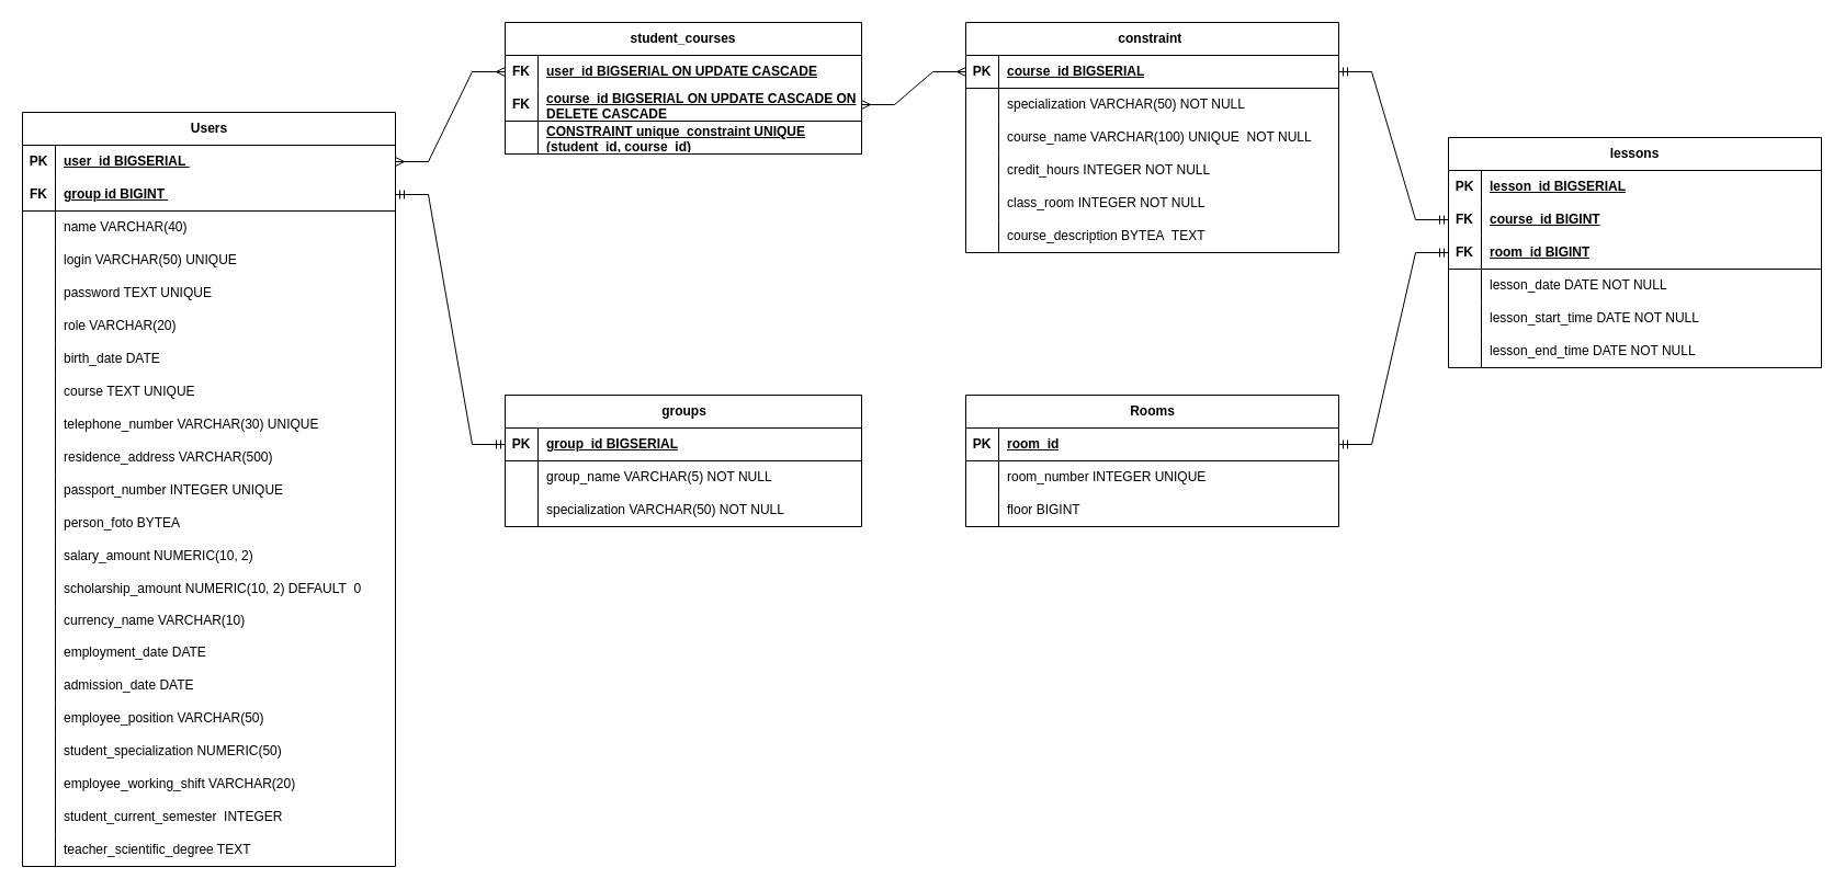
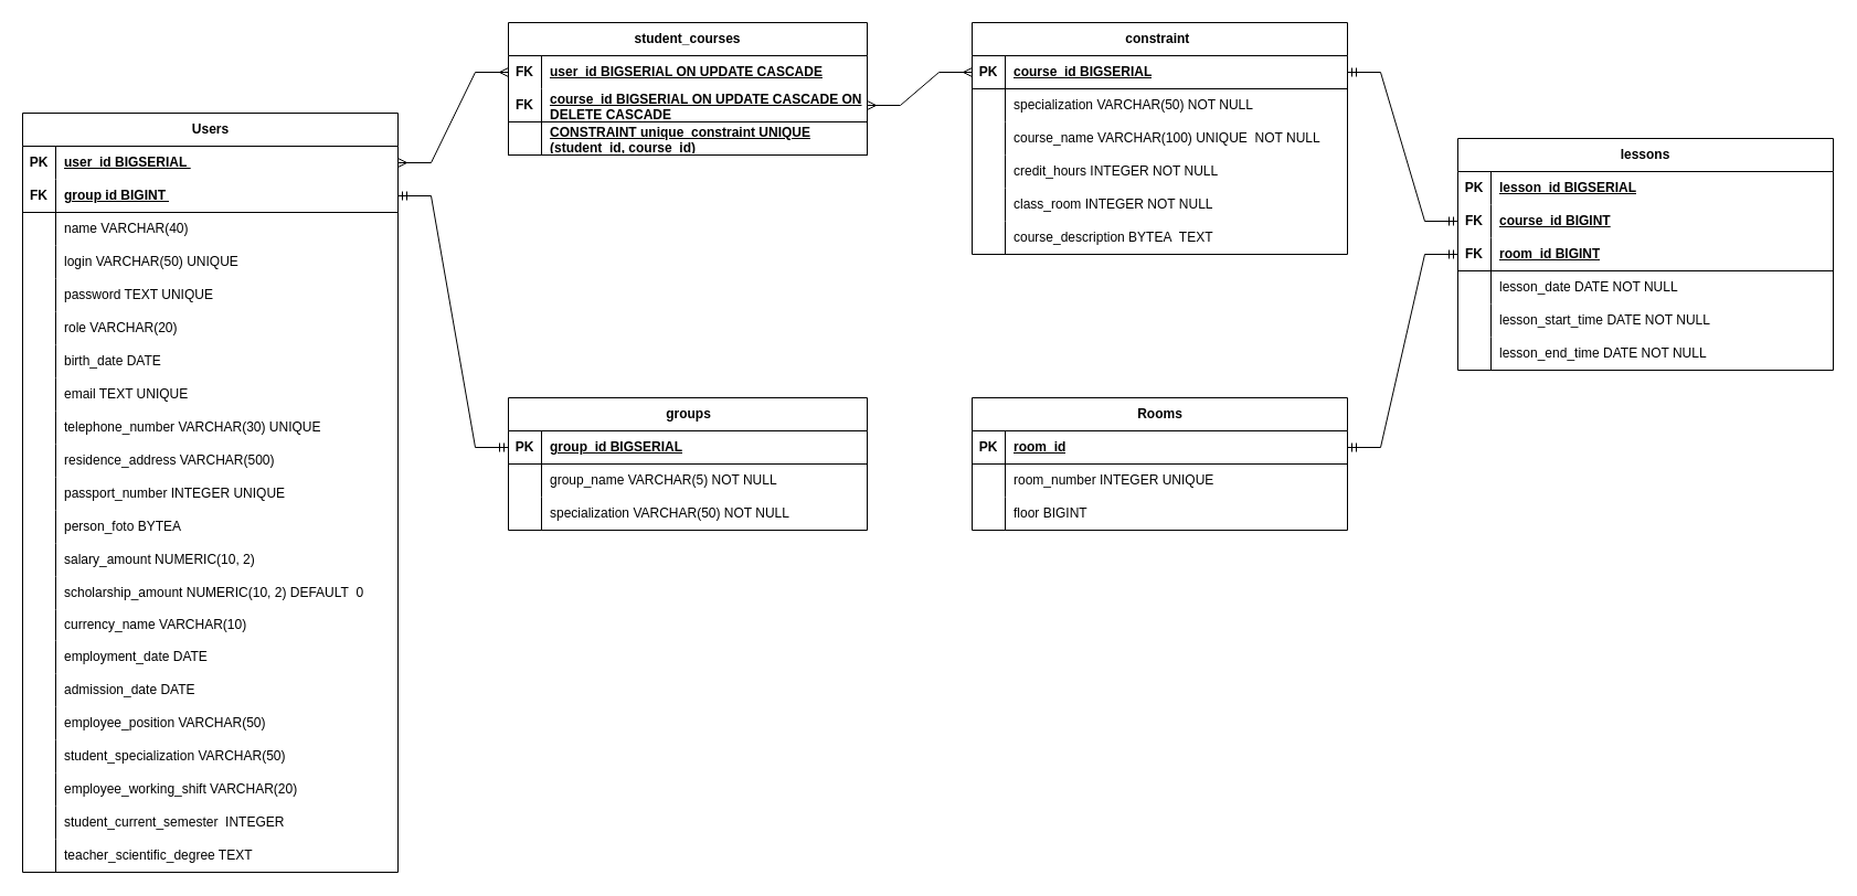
- <mxCell id="84" value="course TEXT UNIQUE" style="shape=partialRectangle;connectable=0;fillColor=none;top=0;left=0;bottom=0;right=0;align=left;spacingLeft=6;overflow=hidden;whiteSpace=wrap;html=1;" parent="82" vertex="1"><mxGeometry x="30" width="310" height="30" as="geometry"><mxRectangle width="310" height="30" as="alternateBounds" /></mxGeometry></mxCell>
+ <mxCell id="84" value="email TEXT UNIQUE" style="shape=partialRectangle;connectable=0;fillColor=none;top=0;left=0;bottom=0;right=0;align=left;spacingLeft=6;overflow=hidden;whiteSpace=wrap;html=1;" parent="82" vertex="1"><mxGeometry x="30" width="310" height="30" as="geometry"><mxRectangle width="310" height="30" as="alternateBounds" /></mxGeometry></mxCell>
- <mxCell id="117" value="student_specialization NUMERIC(50)" style="shape=partialRectangle;connectable=0;fillColor=none;top=0;left=0;bottom=0;right=0;align=left;spacingLeft=6;overflow=hidden;whiteSpace=wrap;html=1;" parent="115" vertex="1"><mxGeometry x="30" width="310" height="30" as="geometry"><mxRectangle width="310" height="30" as="alternateBounds" /></mxGeometry></mxCell>
+ <mxCell id="117" value="student_specialization VARCHAR(50)" style="shape=partialRectangle;connectable=0;fillColor=none;top=0;left=0;bottom=0;right=0;align=left;spacingLeft=6;overflow=hidden;whiteSpace=wrap;html=1;" parent="115" vertex="1"><mxGeometry x="30" width="310" height="30" as="geometry"><mxRectangle width="310" height="30" as="alternateBounds" /></mxGeometry></mxCell>
